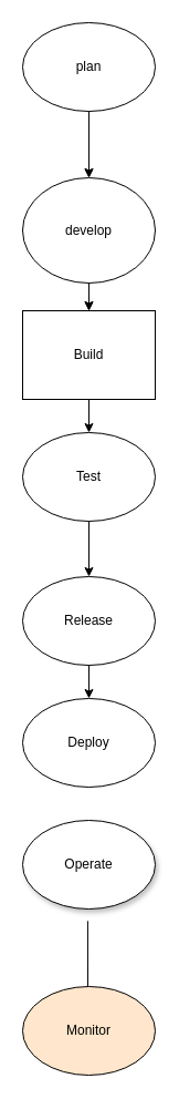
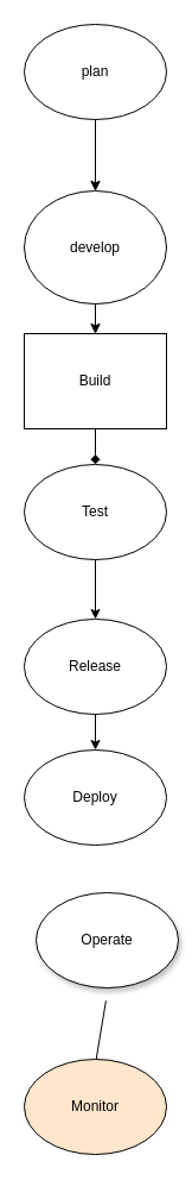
- <mxCell id="9" value="" style="endArrow=classic;html=1;rounded=0;exitX=0.5;exitY=1;exitDx=0;exitDy=0;" parent="1" source="8" target="10" edge="1"><mxGeometry width="50" height="50" relative="1" as="geometry"><mxPoint x="-460" y="620" as="sourcePoint" /><mxPoint x="80" y="430" as="targetPoint" /></mxGeometry></mxCell>
+ <mxCell id="9" value="" style="endArrow=diamond;html=1;rounded=0;exitX=0.5;exitY=1;exitDx=0;exitDy=0;" parent="1" source="8" target="10" edge="1"><mxGeometry width="50" height="50" relative="1" as="geometry"><mxPoint x="-460" y="620" as="sourcePoint" /><mxPoint x="80" y="430" as="targetPoint" /></mxGeometry></mxCell>
- <mxCell id="17" value="Operate" style="ellipse;whiteSpace=wrap;html=1;shadow=1;" parent="1" vertex="1"><mxGeometry x="20" y="740" width="120" height="80" as="geometry" /></mxCell>
+ <mxCell id="17" value="Operate" style="ellipse;whiteSpace=wrap;html=1;shadow=1;" parent="1" vertex="1"><mxGeometry x="30" y="750" width="120" height="80" as="geometry" /></mxCell>
